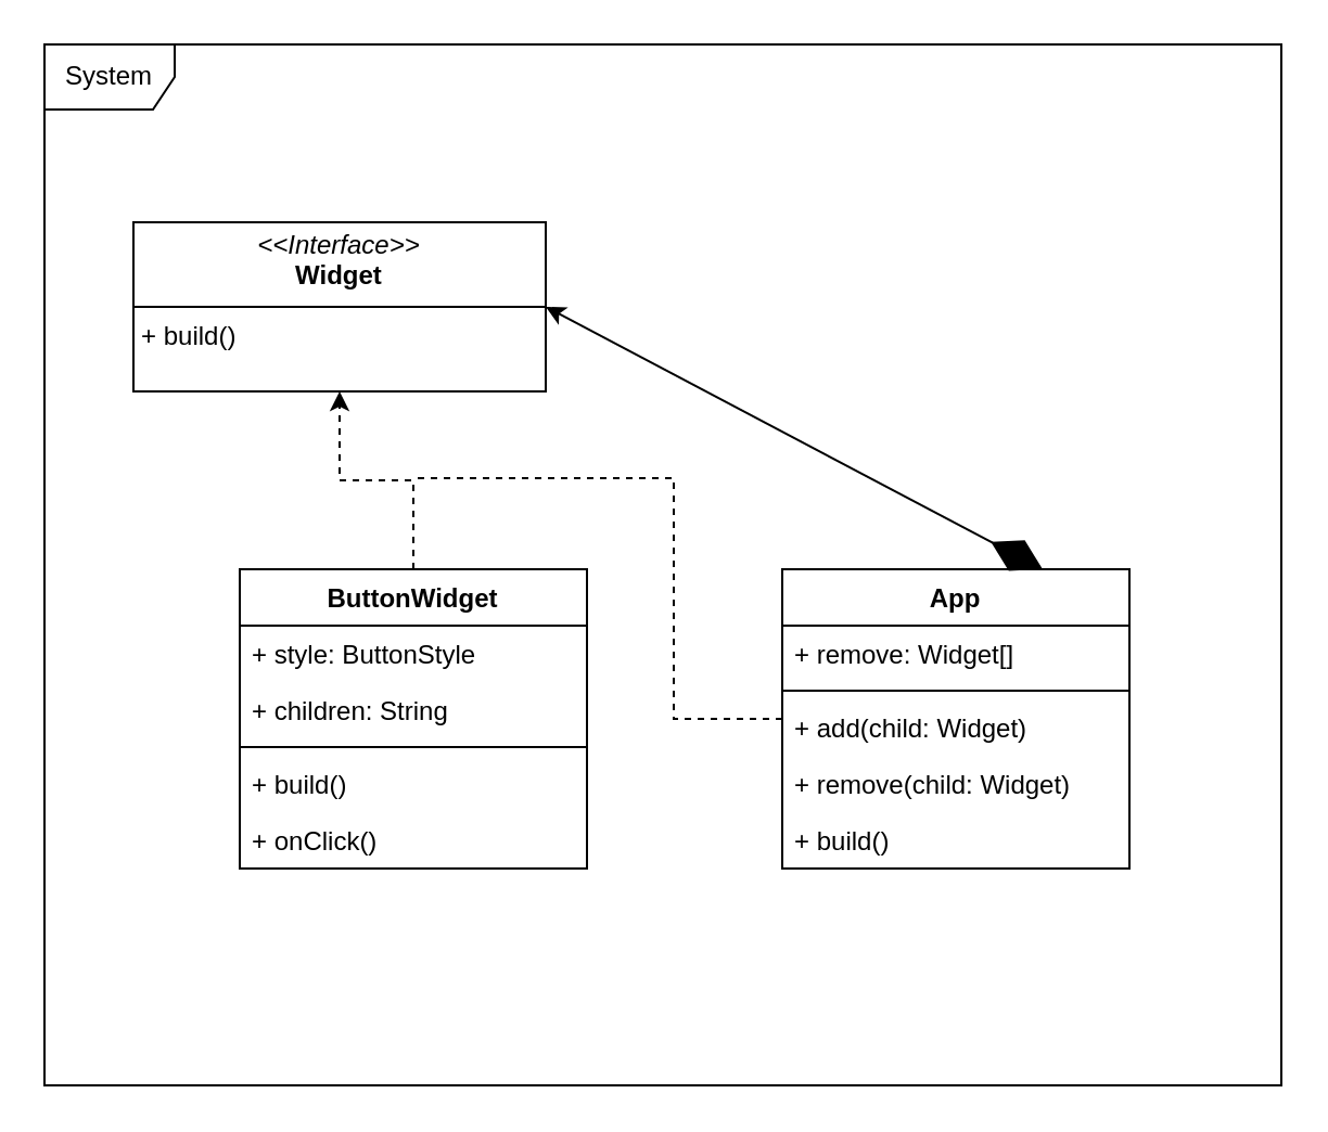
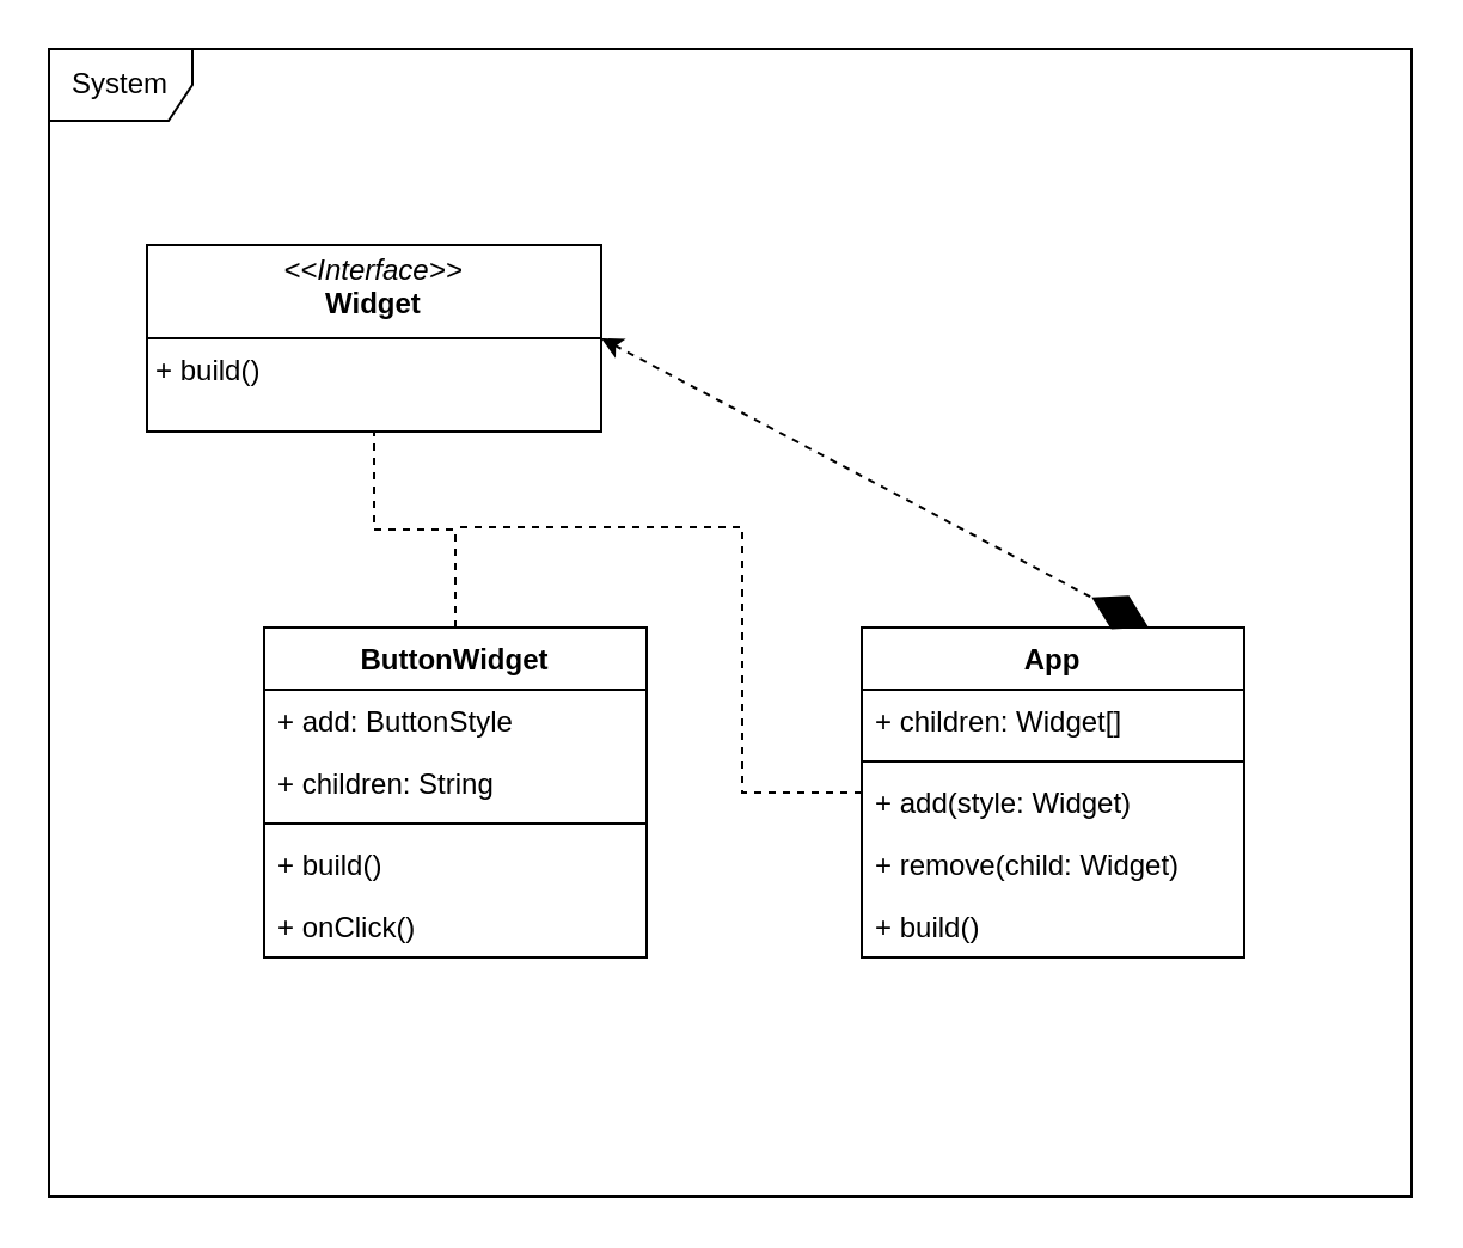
- <mxCell id="4" style="edgeStyle=orthogonalEdgeStyle;rounded=0;orthogonalLoop=1;jettySize=auto;html=1;entryX=0.5;entryY=1;entryDx=0;entryDy=0;exitX=0.5;exitY=0;exitDx=0;exitDy=0;dashed=1;" edge="1" parent="1" source="5" target="3"><mxGeometry relative="1" as="geometry"><mxPoint x="115" y="262" as="sourcePoint" /></mxGeometry></mxCell>
+ <mxCell id="4" style="edgeStyle=orthogonalEdgeStyle;rounded=0;orthogonalLoop=1;jettySize=auto;html=1;entryX=0.5;entryY=1;entryDx=0;entryDy=0;exitX=0.5;exitY=0;exitDx=0;exitDy=0;dashed=1;endArrow=none;" edge="1" parent="1" source="5" target="3"><mxGeometry relative="1" as="geometry"><mxPoint x="115" y="262" as="sourcePoint" /></mxGeometry></mxCell>
- <mxCell id="18" value="" style="endArrow=diamondThin;endFill=1;endSize=24;html=1;rounded=0;entryX=0.75;entryY=0;entryDx=0;entryDy=0;exitX=1;exitY=0.5;exitDx=0;exitDy=0;startArrow=classic;startFill=1;" edge="1" parent="1" source="3" target="12"><mxGeometry width="160" relative="1" as="geometry"><mxPoint x="620" y="157.5" as="sourcePoint" /><mxPoint x="320" y="150" as="targetPoint" /></mxGeometry></mxCell>
+ <mxCell id="18" value="" style="endArrow=diamondThin;endFill=1;endSize=24;html=1;rounded=0;entryX=0.75;entryY=0;entryDx=0;entryDy=0;exitX=1;exitY=0.5;exitDx=0;exitDy=0;startArrow=classic;startFill=1;dashed=1;" edge="1" parent="1" source="3" target="12"><mxGeometry width="160" relative="1" as="geometry"><mxPoint x="620" y="157.5" as="sourcePoint" /><mxPoint x="320" y="150" as="targetPoint" /></mxGeometry></mxCell>
- <mxCell id="6" value="+ style: ButtonStyle" style="text;strokeColor=none;fillColor=none;align=left;verticalAlign=top;spacingLeft=4;spacingRight=4;overflow=hidden;rotatable=0;points=[[0,0.5],[1,0.5]];portConstraint=eastwest;whiteSpace=wrap;html=1;" vertex="1" parent="5"><mxGeometry y="26" width="160" height="26" as="geometry" /></mxCell>
+ <mxCell id="6" value="+ add: ButtonStyle" style="text;strokeColor=none;fillColor=none;align=left;verticalAlign=top;spacingLeft=4;spacingRight=4;overflow=hidden;rotatable=0;points=[[0,0.5],[1,0.5]];portConstraint=eastwest;whiteSpace=wrap;html=1;" vertex="1" parent="5"><mxGeometry y="26" width="160" height="26" as="geometry" /></mxCell>
- <mxCell id="13" value="+ remove: Widget[]" style="text;strokeColor=none;fillColor=none;align=left;verticalAlign=top;spacingLeft=4;spacingRight=4;overflow=hidden;rotatable=0;points=[[0,0.5],[1,0.5]];portConstraint=eastwest;whiteSpace=wrap;html=1;" vertex="1" parent="12"><mxGeometry y="26" width="160" height="26" as="geometry" /></mxCell>
+ <mxCell id="13" value="+ children: Widget[]" style="text;strokeColor=none;fillColor=none;align=left;verticalAlign=top;spacingLeft=4;spacingRight=4;overflow=hidden;rotatable=0;points=[[0,0.5],[1,0.5]];portConstraint=eastwest;whiteSpace=wrap;html=1;" vertex="1" parent="12"><mxGeometry y="26" width="160" height="26" as="geometry" /></mxCell>
- <mxCell id="15" value="+ add(child: Widget)" style="text;strokeColor=none;fillColor=none;align=left;verticalAlign=top;spacingLeft=4;spacingRight=4;overflow=hidden;rotatable=0;points=[[0,0.5],[1,0.5]];portConstraint=eastwest;whiteSpace=wrap;html=1;" vertex="1" parent="12"><mxGeometry y="60" width="160" height="26" as="geometry" /></mxCell>
+ <mxCell id="15" value="+ add(style: Widget)" style="text;strokeColor=none;fillColor=none;align=left;verticalAlign=top;spacingLeft=4;spacingRight=4;overflow=hidden;rotatable=0;points=[[0,0.5],[1,0.5]];portConstraint=eastwest;whiteSpace=wrap;html=1;" vertex="1" parent="12"><mxGeometry y="60" width="160" height="26" as="geometry" /></mxCell>
